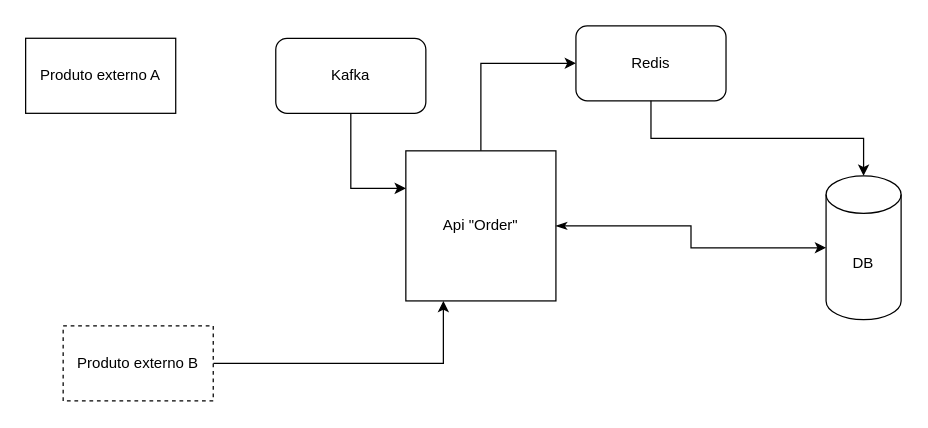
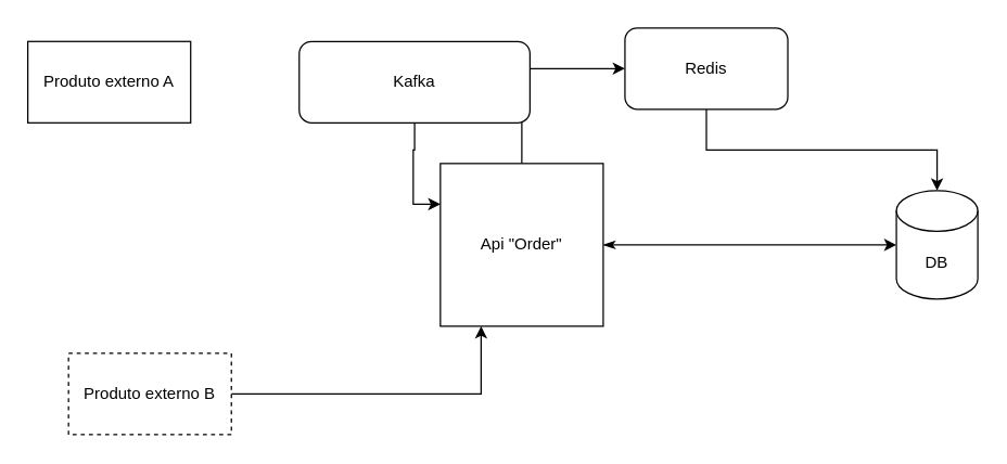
- <mxCell id="8" value="Kafka" style="rounded=1;whiteSpace=wrap;html=1;" vertex="1" parent="1"><mxGeometry x="220" y="30" width="120" height="60" as="geometry" /></mxCell>
+ <mxCell id="8" value="Kafka" style="rounded=1;whiteSpace=wrap;html=1;" vertex="1" parent="1"><mxGeometry x="220" y="30" width="170" height="60" as="geometry" /></mxCell>
- <mxCell id="9" value="DB" style="shape=cylinder3;whiteSpace=wrap;html=1;boundedLbl=1;backgroundOutline=1;size=15;" vertex="1" parent="1"><mxGeometry x="660" y="140" width="60" height="115" as="geometry" /></mxCell>
+ <mxCell id="9" value="DB" style="shape=cylinder3;whiteSpace=wrap;html=1;boundedLbl=1;backgroundOutline=1;size=15;" vertex="1" parent="1"><mxGeometry x="660" y="140" width="60" height="80" as="geometry" /></mxCell>
